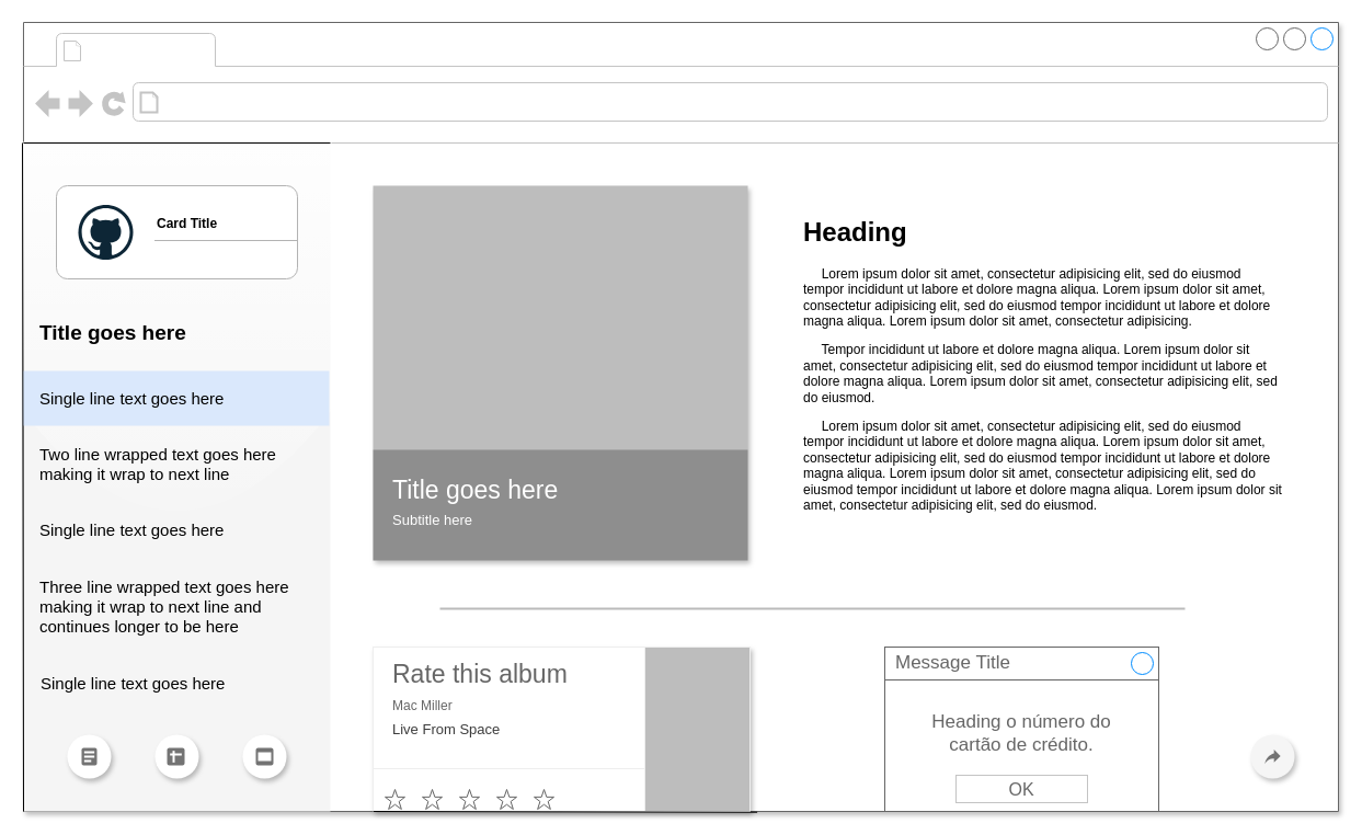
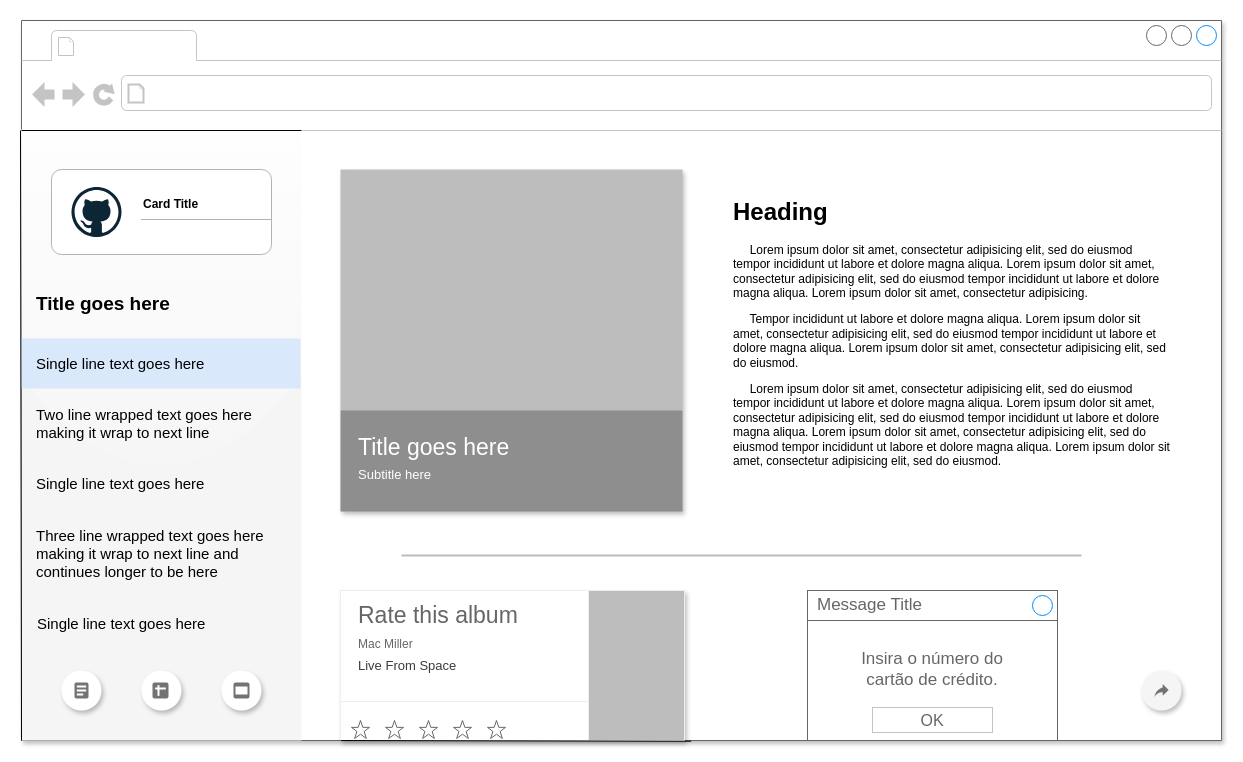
- <mxCell id="41" value="&lt;div&gt;&lt;br&gt;&lt;/div&gt;&lt;div&gt;Heading o número do&lt;/div&gt;cartão de crédito." style="strokeWidth=1;shadow=0;dashed=0;align=center;html=1;shape=mxgraph.mockup.containers.rrect;rSize=0;strokeColor=#666666;fontColor=#666666;fontSize=17;verticalAlign=top;whiteSpace=wrap;fillColor=#ffffff;spacingTop=32;" vertex="1" parent="2"><mxGeometry x="786" y="570" width="250" height="150" as="geometry" /></mxCell>
+ <mxCell id="41" value="&lt;div&gt;&lt;br&gt;&lt;/div&gt;&lt;div&gt;Insira o número do&lt;/div&gt;cartão de crédito." style="strokeWidth=1;shadow=0;dashed=0;align=center;html=1;shape=mxgraph.mockup.containers.rrect;rSize=0;strokeColor=#666666;fontColor=#666666;fontSize=17;verticalAlign=top;whiteSpace=wrap;fillColor=#ffffff;spacingTop=32;" vertex="1" parent="2"><mxGeometry x="786" y="570" width="250" height="150" as="geometry" /></mxCell>
